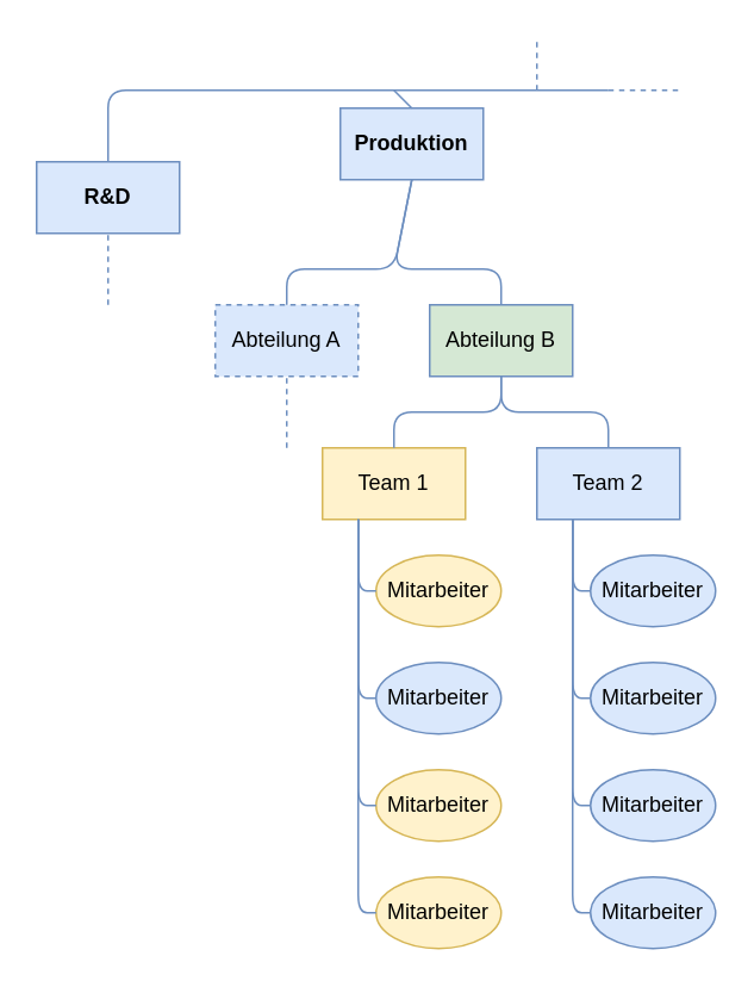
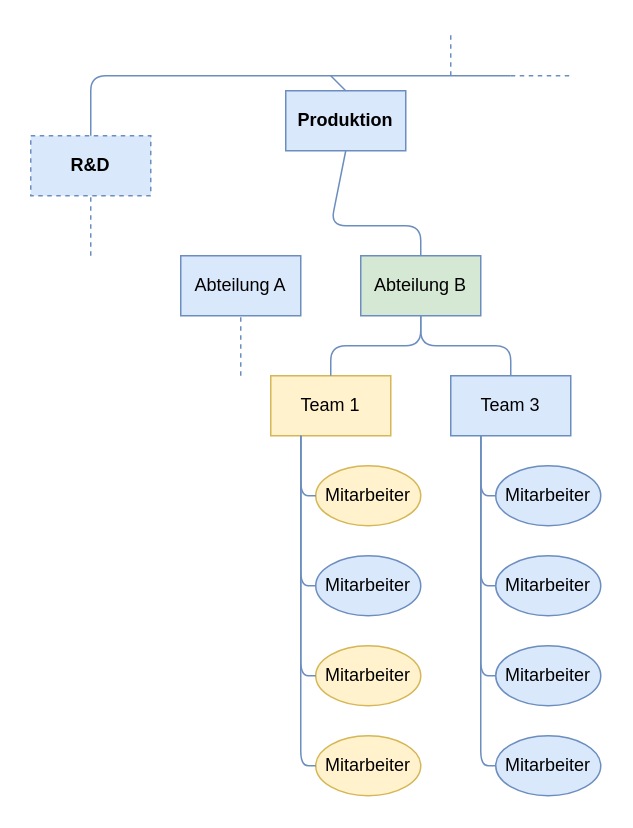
- <mxCell id="2" value="R&amp;amp;D" style="rounded=0;whiteSpace=wrap;html=1;fillColor=#dae8fc;strokeColor=#6c8ebf;fontStyle=1" vertex="1" parent="1"><mxGeometry x="20" y="90" width="80" height="40" as="geometry" /></mxCell>
+ <mxCell id="2" value="R&amp;amp;D" style="rounded=0;whiteSpace=wrap;html=1;fillColor=#dae8fc;strokeColor=#6c8ebf;fontStyle=1;dashed=1;" vertex="1" parent="1"><mxGeometry x="20" y="90" width="80" height="40" as="geometry" /></mxCell>
- <mxCell id="12" value="" style="endArrow=none;html=1;exitX=0.5;exitY=1;exitDx=0;exitDy=0;entryX=0.5;entryY=0;entryDx=0;entryDy=0;fillColor=#dae8fc;strokeColor=#6c8ebf;" edge="1" parent="1" source="3" target="4"><mxGeometry width="50" height="50" relative="1" as="geometry"><mxPoint x="380" y="100" as="sourcePoint" /><mxPoint x="430" y="50" as="targetPoint" /><Array as="points"><mxPoint x="220" y="150" /><mxPoint x="160" y="150" /></Array></mxGeometry></mxCell>
- <mxCell id="4" value="Abteilung A" style="rounded=0;whiteSpace=wrap;html=1;fillColor=#dae8fc;strokeColor=#6c8ebf;dashed=1;" vertex="1" parent="1"><mxGeometry x="120" y="170" width="80" height="40" as="geometry" /></mxCell>
+ <mxCell id="4" value="Abteilung A" style="rounded=0;whiteSpace=wrap;html=1;fillColor=#dae8fc;strokeColor=#6c8ebf;" vertex="1" parent="1"><mxGeometry x="120" y="170" width="80" height="40" as="geometry" /></mxCell>
- <mxCell id="25" value="Team 2" style="rounded=0;whiteSpace=wrap;html=1;fillColor=#dae8fc;strokeColor=#6c8ebf;" vertex="1" parent="1"><mxGeometry x="300" y="250" width="80" height="40" as="geometry" /></mxCell>
+ <mxCell id="25" value="Team 3" style="rounded=0;whiteSpace=wrap;html=1;fillColor=#dae8fc;strokeColor=#6c8ebf;" vertex="1" parent="1"><mxGeometry x="300" y="250" width="80" height="40" as="geometry" /></mxCell>
